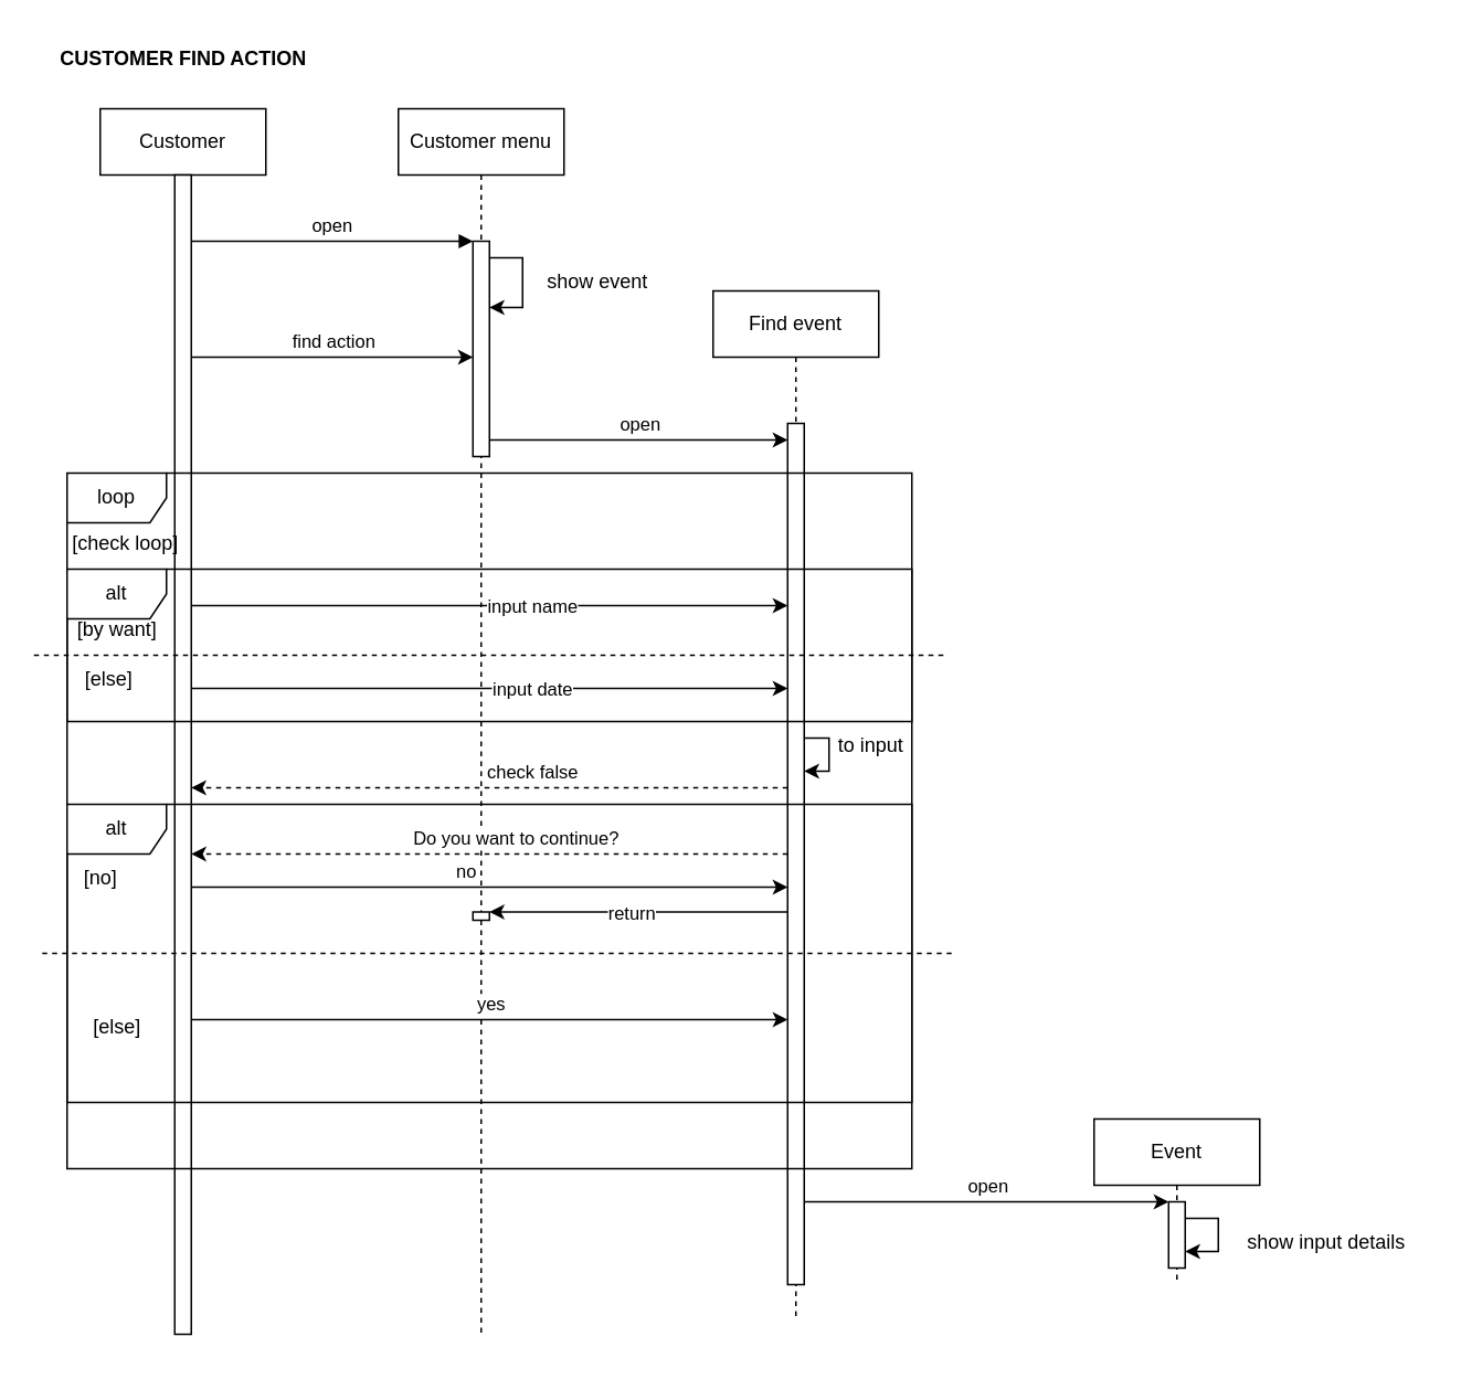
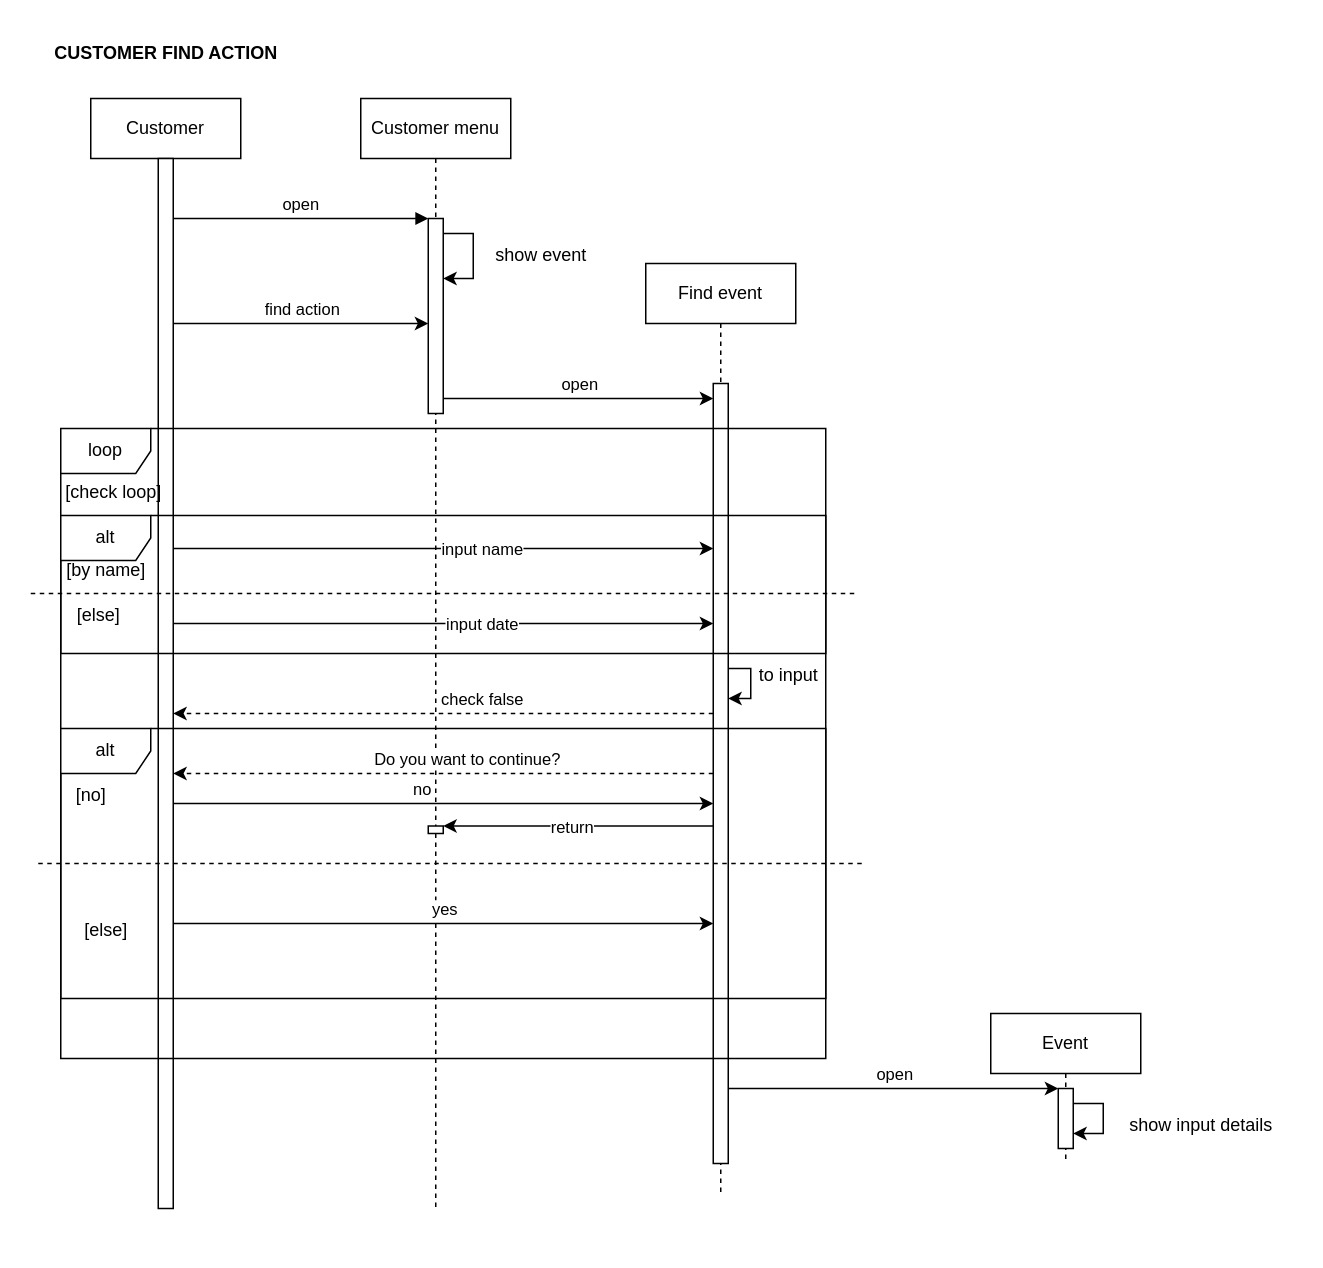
- <mxCell id="32" value="[by want]" style="text;html=1;align=center;verticalAlign=middle;resizable=0;points=[];autosize=1;strokeColor=none;fillColor=none;" parent="1" vertex="1"><mxGeometry x="30" y="365" width="80" height="30" as="geometry" /></mxCell>
+ <mxCell id="32" value="[by name]" style="text;html=1;align=center;verticalAlign=middle;resizable=0;points=[];autosize=1;strokeColor=none;fillColor=none;" parent="1" vertex="1"><mxGeometry x="30" y="365" width="80" height="30" as="geometry" /></mxCell>
